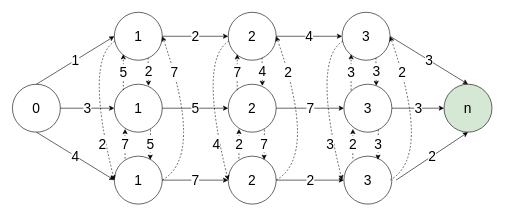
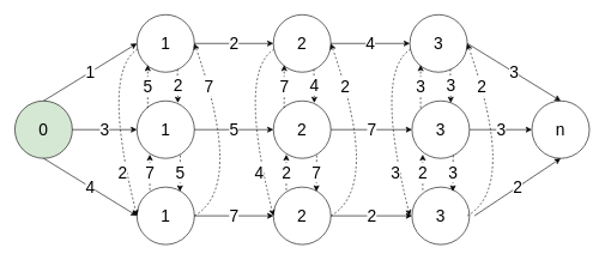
- <mxCell id="2" value="&lt;font style=&quot;font-size: 23px;&quot;&gt;0&lt;/font&gt;" style="ellipse;whiteSpace=wrap;html=1;aspect=fixed;fontSize=23;" vertex="1" parent="1"><mxGeometry y="140" width="80" height="80" as="geometry" x="20" /></mxCell>
+ <mxCell id="2" value="&lt;font style=&quot;font-size: 23px;&quot;&gt;0&lt;/font&gt;" style="ellipse;whiteSpace=wrap;html=1;aspect=fixed;fontSize=23;fillColor=#d5e8d4;" vertex="1" parent="1"><mxGeometry y="140" width="80" height="80" as="geometry" x="20" /></mxCell>
- <mxCell id="13" value="&lt;font style=&quot;font-size: 23px;&quot;&gt;n&lt;/font&gt;" style="ellipse;whiteSpace=wrap;html=1;aspect=fixed;fontSize=23;fillColor=#d5e8d4;" vertex="1" parent="1"><mxGeometry x="740" y="140" width="80" height="80" as="geometry" /></mxCell>
+ <mxCell id="13" value="&lt;font style=&quot;font-size: 23px;&quot;&gt;n&lt;/font&gt;" style="ellipse;whiteSpace=wrap;html=1;aspect=fixed;fontSize=23;" vertex="1" parent="1"><mxGeometry x="740" y="140" width="80" height="80" as="geometry" /></mxCell>
